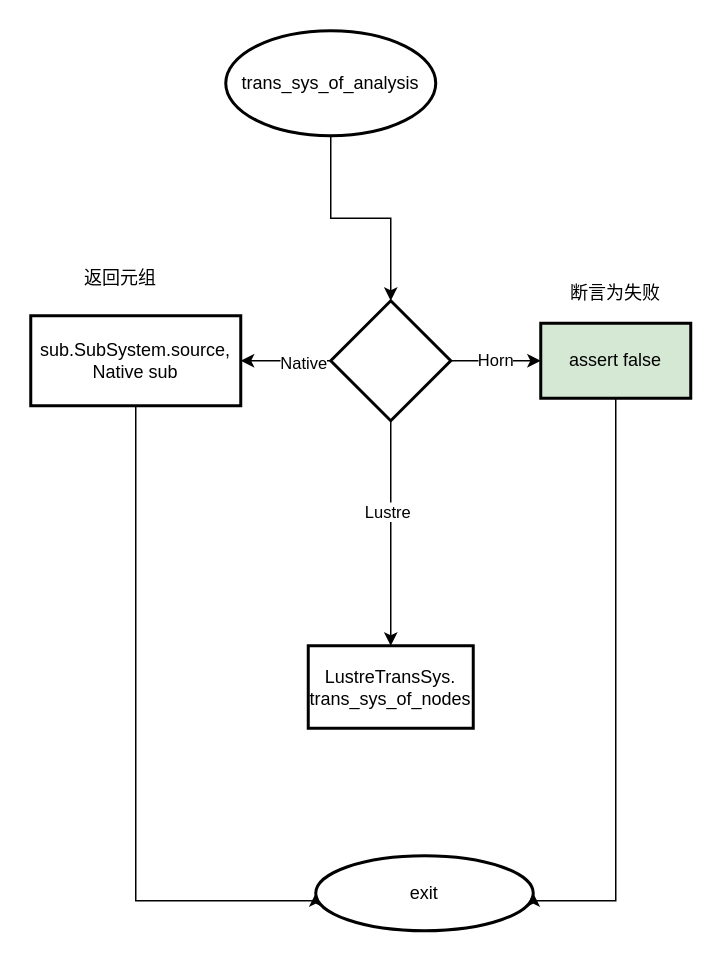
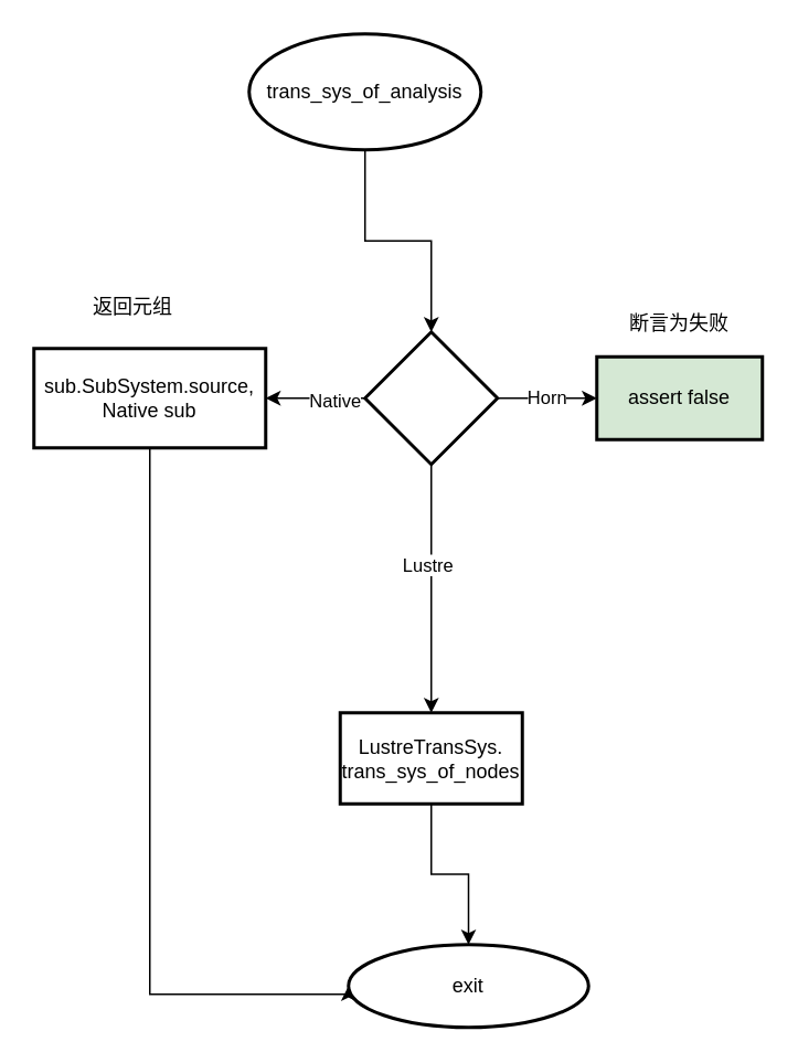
- <mxCell id="17" style="edgeStyle=orthogonalEdgeStyle;rounded=0;orthogonalLoop=1;jettySize=auto;html=1;entryX=1;entryY=0.5;entryDx=0;entryDy=0;entryPerimeter=0;" edge="1" parent="1" source="18" target="16"><mxGeometry relative="1" as="geometry"><Array as="points"><mxPoint x="410" y="600" /></Array></mxGeometry></mxCell>
+ <mxCell id="11" style="edgeStyle=orthogonalEdgeStyle;rounded=0;orthogonalLoop=1;jettySize=auto;html=1;exitX=0.5;exitY=1;exitDx=0;exitDy=0;entryX=0.5;entryY=0;entryDx=0;entryDy=0;entryPerimeter=0;" edge="1" parent="1" source="12" target="16"><mxGeometry relative="1" as="geometry"><mxPoint x="260" y="630" as="targetPoint" /></mxGeometry></mxCell>
